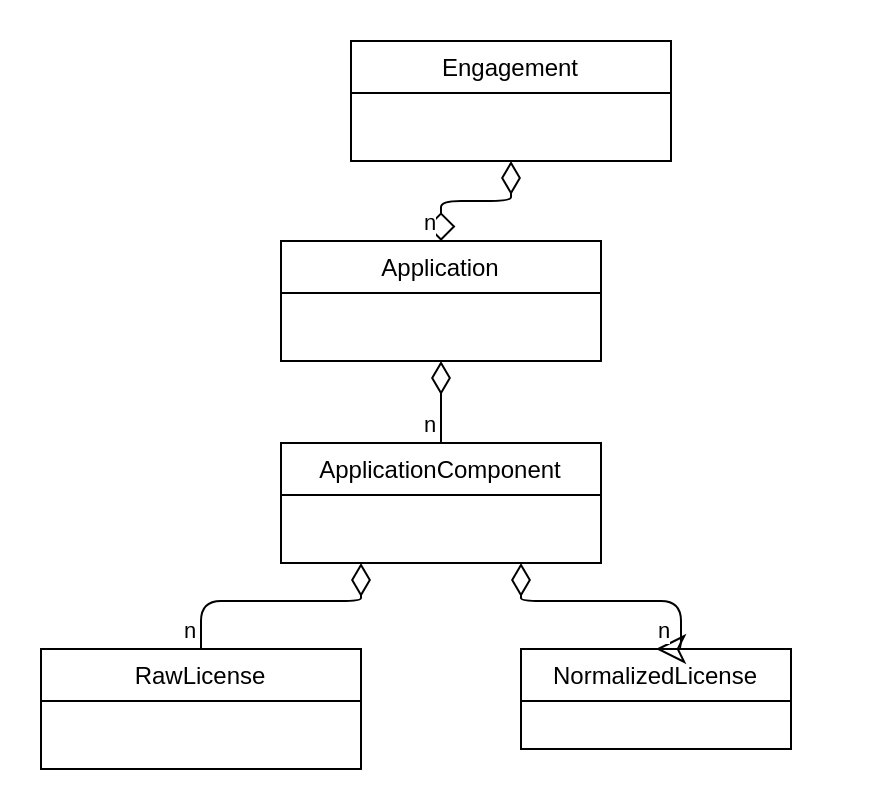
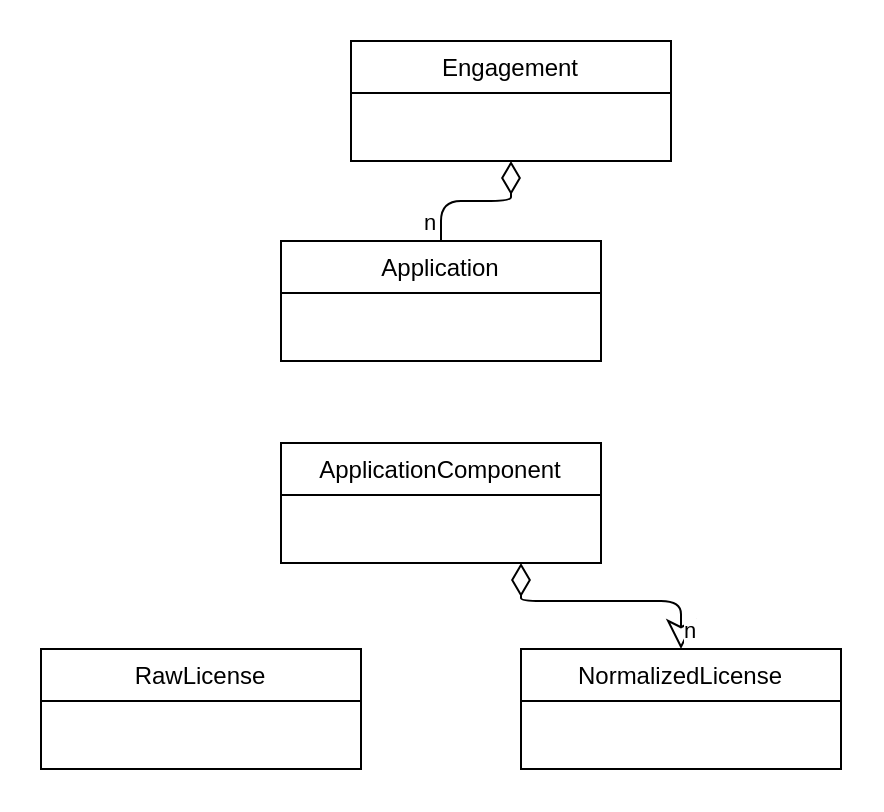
- <mxCell id="6" value="n" style="endArrow=diamond;html=1;endSize=12;startArrow=diamondThin;startSize=14;startFill=0;edgeStyle=orthogonalEdgeStyle;align=left;verticalAlign=bottom;entryX=0.5;entryY=0;entryDx=0;entryDy=0;exitX=0.5;exitY=1;exitDx=0;exitDy=0;endFill=0;" edge="1" parent="1" source="2" target="7"><mxGeometry x="1" y="-10" relative="1" as="geometry"><mxPoint x="0" y="80" as="sourcePoint" /><mxPoint x="160" y="80" as="targetPoint" /><mxPoint as="offset" /></mxGeometry></mxCell>
+ <mxCell id="6" value="n" style="endArrow=none;html=1;endSize=12;startArrow=diamondThin;startSize=14;startFill=0;edgeStyle=orthogonalEdgeStyle;align=left;verticalAlign=bottom;entryX=0.5;entryY=0;entryDx=0;entryDy=0;exitX=0.5;exitY=1;exitDx=0;exitDy=0;endFill=0;" edge="1" parent="1" source="2" target="7"><mxGeometry x="1" y="-10" relative="1" as="geometry"><mxPoint x="0" y="80" as="sourcePoint" /><mxPoint x="160" y="80" as="targetPoint" /><mxPoint as="offset" /></mxGeometry></mxCell>
- <mxCell id="8" value="n" style="endArrow=none;html=1;endSize=12;startArrow=diamondThin;startSize=14;startFill=0;edgeStyle=orthogonalEdgeStyle;align=left;verticalAlign=bottom;entryX=0.5;entryY=0;entryDx=0;entryDy=0;exitX=0.5;exitY=1;exitDx=0;exitDy=0;endFill=0;" edge="1" parent="1" source="7" target="4"><mxGeometry x="1" y="-10" relative="1" as="geometry"><mxPoint x="230" y="65" as="sourcePoint" /><mxPoint x="230" y="125" as="targetPoint" /><mxPoint as="offset" /></mxGeometry></mxCell>
- <mxCell id="9" value="n" style="endArrow=none;html=1;endSize=12;startArrow=diamondThin;startSize=14;startFill=0;edgeStyle=orthogonalEdgeStyle;align=left;verticalAlign=bottom;entryX=0.5;entryY=0;entryDx=0;entryDy=0;endFill=0;exitX=0.25;exitY=1;exitDx=0;exitDy=0;" edge="1" parent="1" source="4" target="3"><mxGeometry x="1" y="-10" relative="1" as="geometry"><mxPoint x="110" y="241" as="sourcePoint" /><mxPoint x="230" y="231" as="targetPoint" /><Array as="points"><mxPoint x="180" y="300" /><mxPoint x="100" y="300" /></Array><mxPoint as="offset" /></mxGeometry></mxCell>
- <mxCell id="5" value="NormalizedLicense" style="swimlane;fontStyle=0;childLayout=stackLayout;horizontal=1;startSize=26;fillColor=none;horizontalStack=0;resizeParent=1;resizeParentMax=0;resizeLast=0;collapsible=1;marginBottom=0;" vertex="1" parent="1"><mxGeometry x="260" y="324" width="135" height="50" as="geometry"><mxRectangle x="300" y="111" width="100" height="26" as="alternateBounds" /></mxGeometry></mxCell>
+ <mxCell id="5" value="NormalizedLicense" style="swimlane;fontStyle=0;childLayout=stackLayout;horizontal=1;startSize=26;fillColor=none;horizontalStack=0;resizeParent=1;resizeParentMax=0;resizeLast=0;collapsible=1;marginBottom=0;" vertex="1" parent="1"><mxGeometry x="260" y="324" width="160" height="60" as="geometry"><mxRectangle x="300" y="111" width="100" height="26" as="alternateBounds" /></mxGeometry></mxCell>
